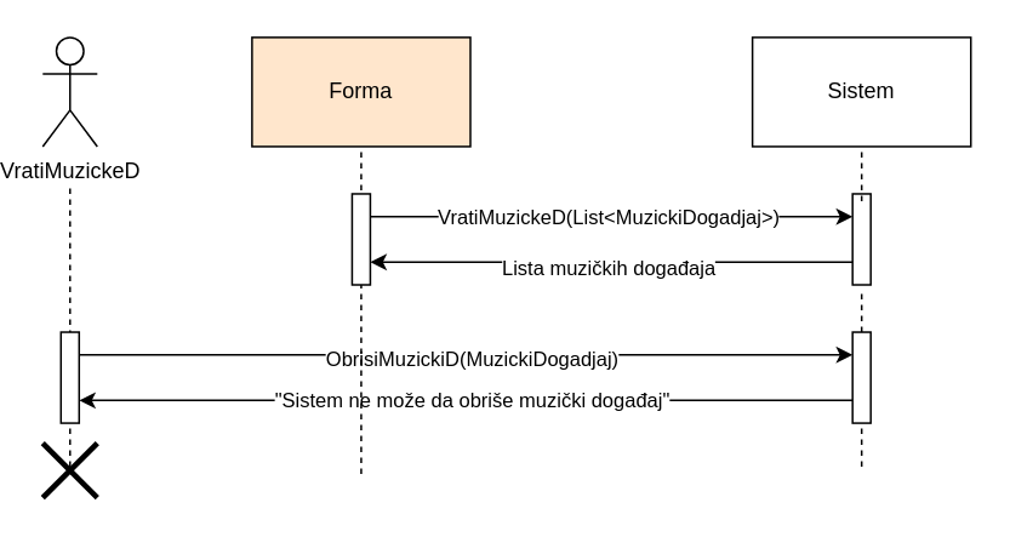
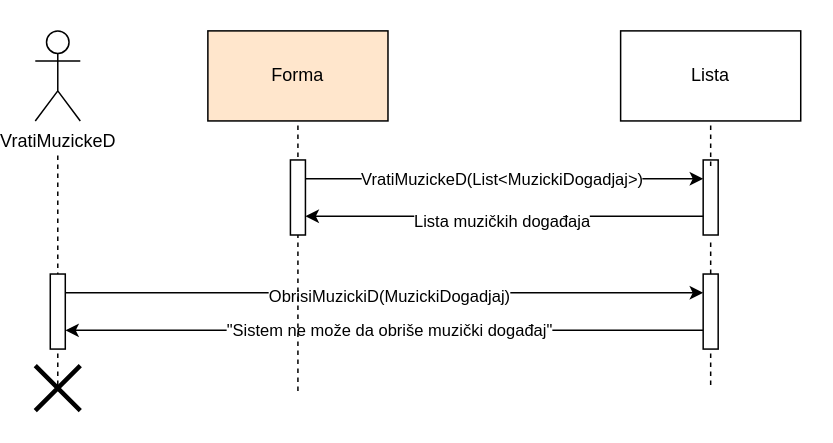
- <mxCell id="12" value="Sistem" style="rounded=0;whiteSpace=wrap;html=1;" vertex="1" parent="1"><mxGeometry x="410" y="20" width="120" height="60" as="geometry" /></mxCell>
+ <mxCell id="12" value="Lista" style="rounded=0;whiteSpace=wrap;html=1;" vertex="1" parent="1"><mxGeometry x="410" y="20" width="120" height="60" as="geometry" /></mxCell>
